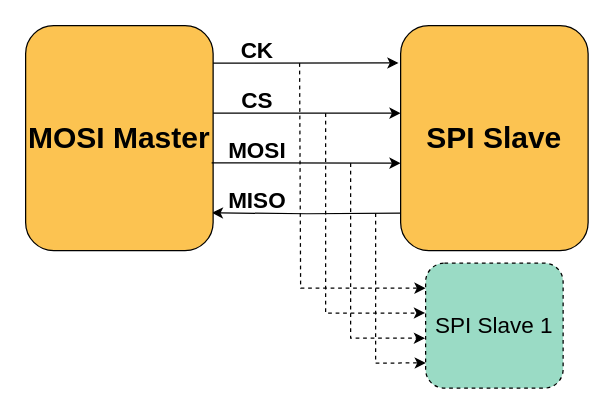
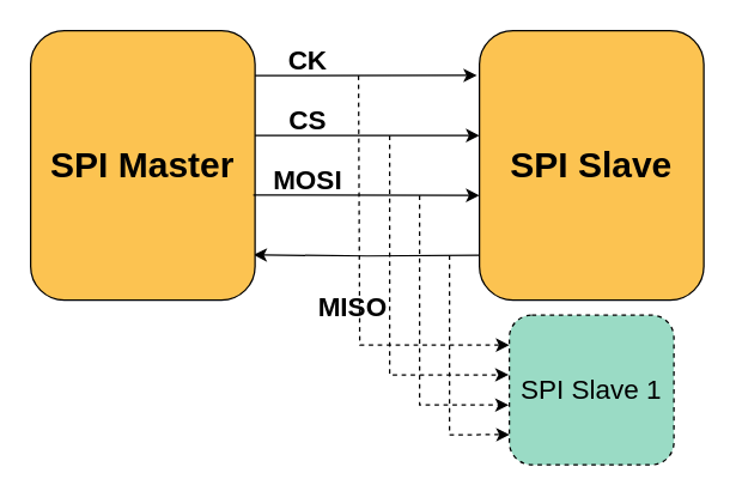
- <mxCell id="3" value="&lt;font style=&quot;font-size: 24px;&quot;&gt;&lt;b&gt;MOSI Master&lt;/b&gt;&lt;/font&gt;" style="rounded=1;whiteSpace=wrap;html=1;fillColor=#FCC351;" parent="1" vertex="1"><mxGeometry x="20" y="20" width="150" height="180" as="geometry" /></mxCell>
+ <mxCell id="3" value="&lt;font style=&quot;font-size: 24px;&quot;&gt;&lt;b&gt;SPI Master&lt;/b&gt;&lt;/font&gt;" style="rounded=1;whiteSpace=wrap;html=1;fillColor=#FCC351;" parent="1" vertex="1"><mxGeometry x="20" y="20" width="150" height="180" as="geometry" /></mxCell>
- <mxCell id="12" value="&lt;font style=&quot;font-size: 18px;&quot;&gt;&lt;b&gt;MISO&lt;/b&gt;&lt;/font&gt;" style="text;html=1;align=center;verticalAlign=middle;resizable=0;points=[];autosize=1;strokeColor=none;fillColor=none;" parent="1" vertex="1"><mxGeometry x="170" y="140" width="70" height="40" as="geometry" /></mxCell>
+ <mxCell id="12" value="&lt;font style=&quot;font-size: 18px;&quot;&gt;&lt;b&gt;MISO&lt;/b&gt;&lt;/font&gt;" style="text;html=1;align=center;verticalAlign=middle;resizable=0;points=[];autosize=1;strokeColor=none;fillColor=none;" parent="1" vertex="1"><mxGeometry x="200" y="185" width="70" height="40" as="geometry" /></mxCell>
